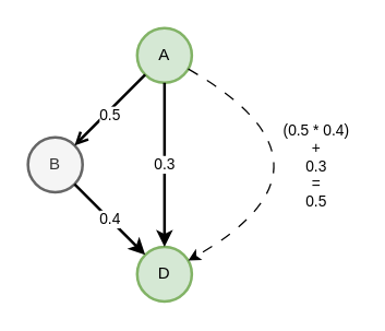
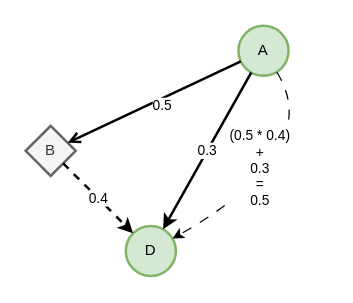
- <mxCell id="2" value="A" style="ellipse;whiteSpace=wrap;html=1;aspect=fixed;fillColor=#d5e8d4;strokeColor=#82b366;strokeWidth=2;" vertex="1" parent="1"><mxGeometry x="100" y="20" width="40" height="40" as="geometry" /></mxCell>
+ <mxCell id="2" value="A" style="ellipse;whiteSpace=wrap;html=1;aspect=fixed;fillColor=#d5e8d4;strokeColor=#82b366;strokeWidth=2;" vertex="1" parent="1"><mxGeometry x="190" y="20" width="40" height="40" as="geometry" /></mxCell>
- <mxCell id="3" value="B" style="ellipse;whiteSpace=wrap;html=1;aspect=fixed;fillColor=#f5f5f5;fontColor=#333333;strokeColor=#666666;strokeWidth=2;" vertex="1" parent="1"><mxGeometry x="20" y="100" width="40" height="40" as="geometry" /></mxCell>
+ <mxCell id="3" value="B" style="rhombus;whiteSpace=wrap;html=1;aspect=fixed;fillColor=#f5f5f5;fontColor=#333333;strokeColor=#666666;strokeWidth=2;" vertex="1" parent="1"><mxGeometry x="20" y="100" width="40" height="40" as="geometry" /></mxCell>
- <mxCell id="8" value="0.4" style="endArrow=classic;html=1;rounded=0;strokeWidth=2;" edge="1" parent="1" source="3" target="4"><mxGeometry width="50" height="50" relative="1" as="geometry"><mxPoint x="116" y="64" as="sourcePoint" /><mxPoint x="90" y="110" as="targetPoint" /></mxGeometry></mxCell>
+ <mxCell id="8" value="0.4" style="endArrow=classic;html=1;rounded=0;strokeWidth=2;dashed=1;" edge="1" parent="1" source="3" target="4"><mxGeometry width="50" height="50" relative="1" as="geometry"><mxPoint x="116" y="64" as="sourcePoint" /><mxPoint x="90" y="110" as="targetPoint" /></mxGeometry></mxCell>
